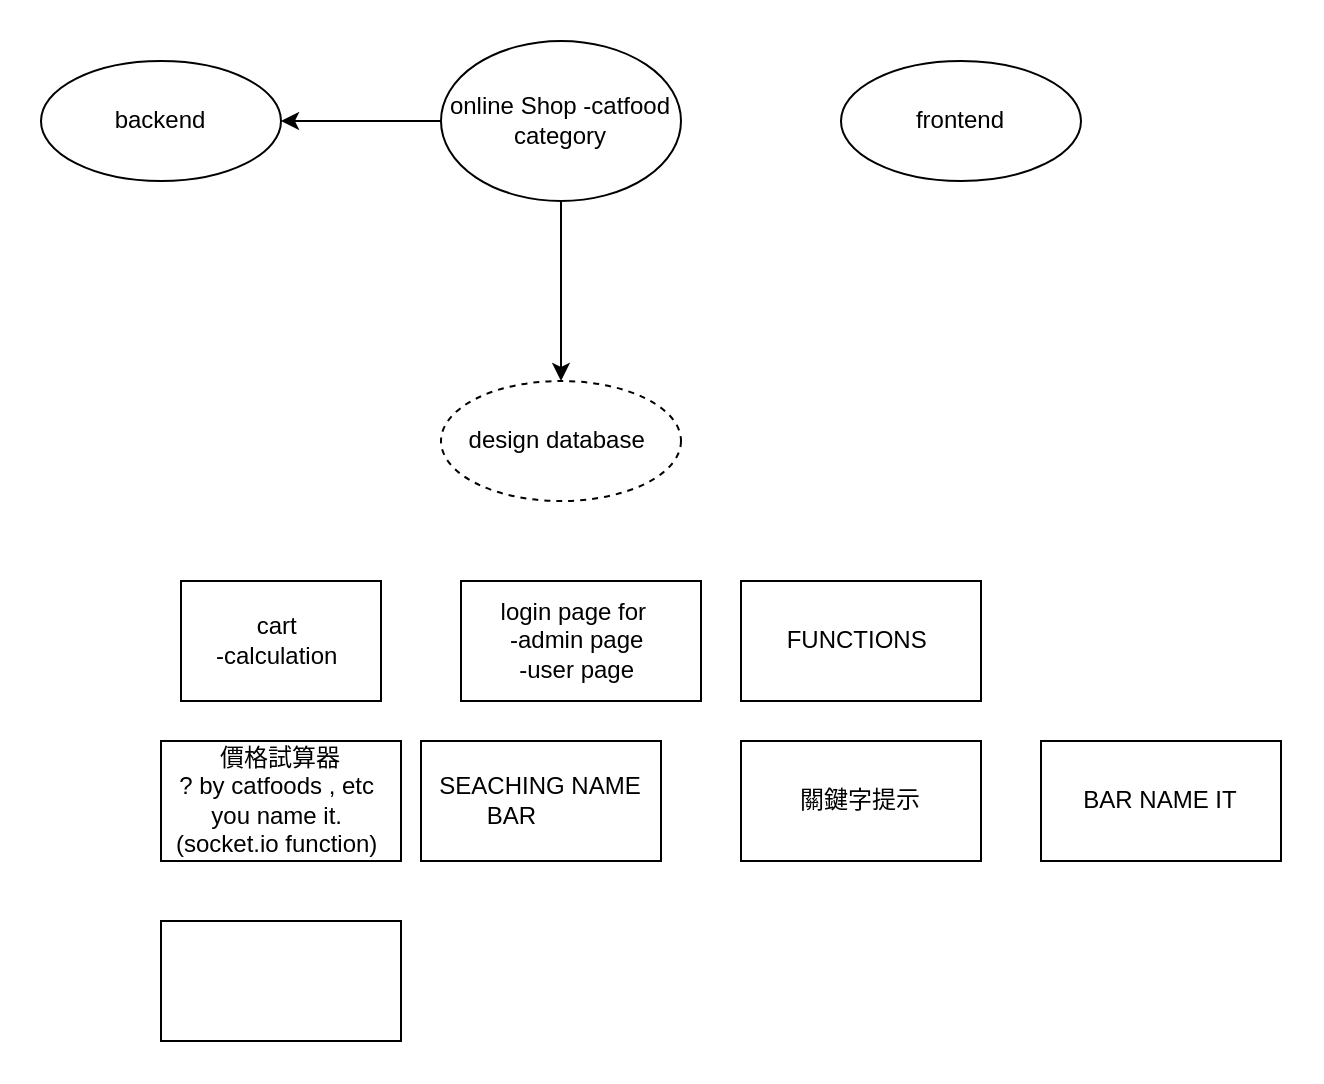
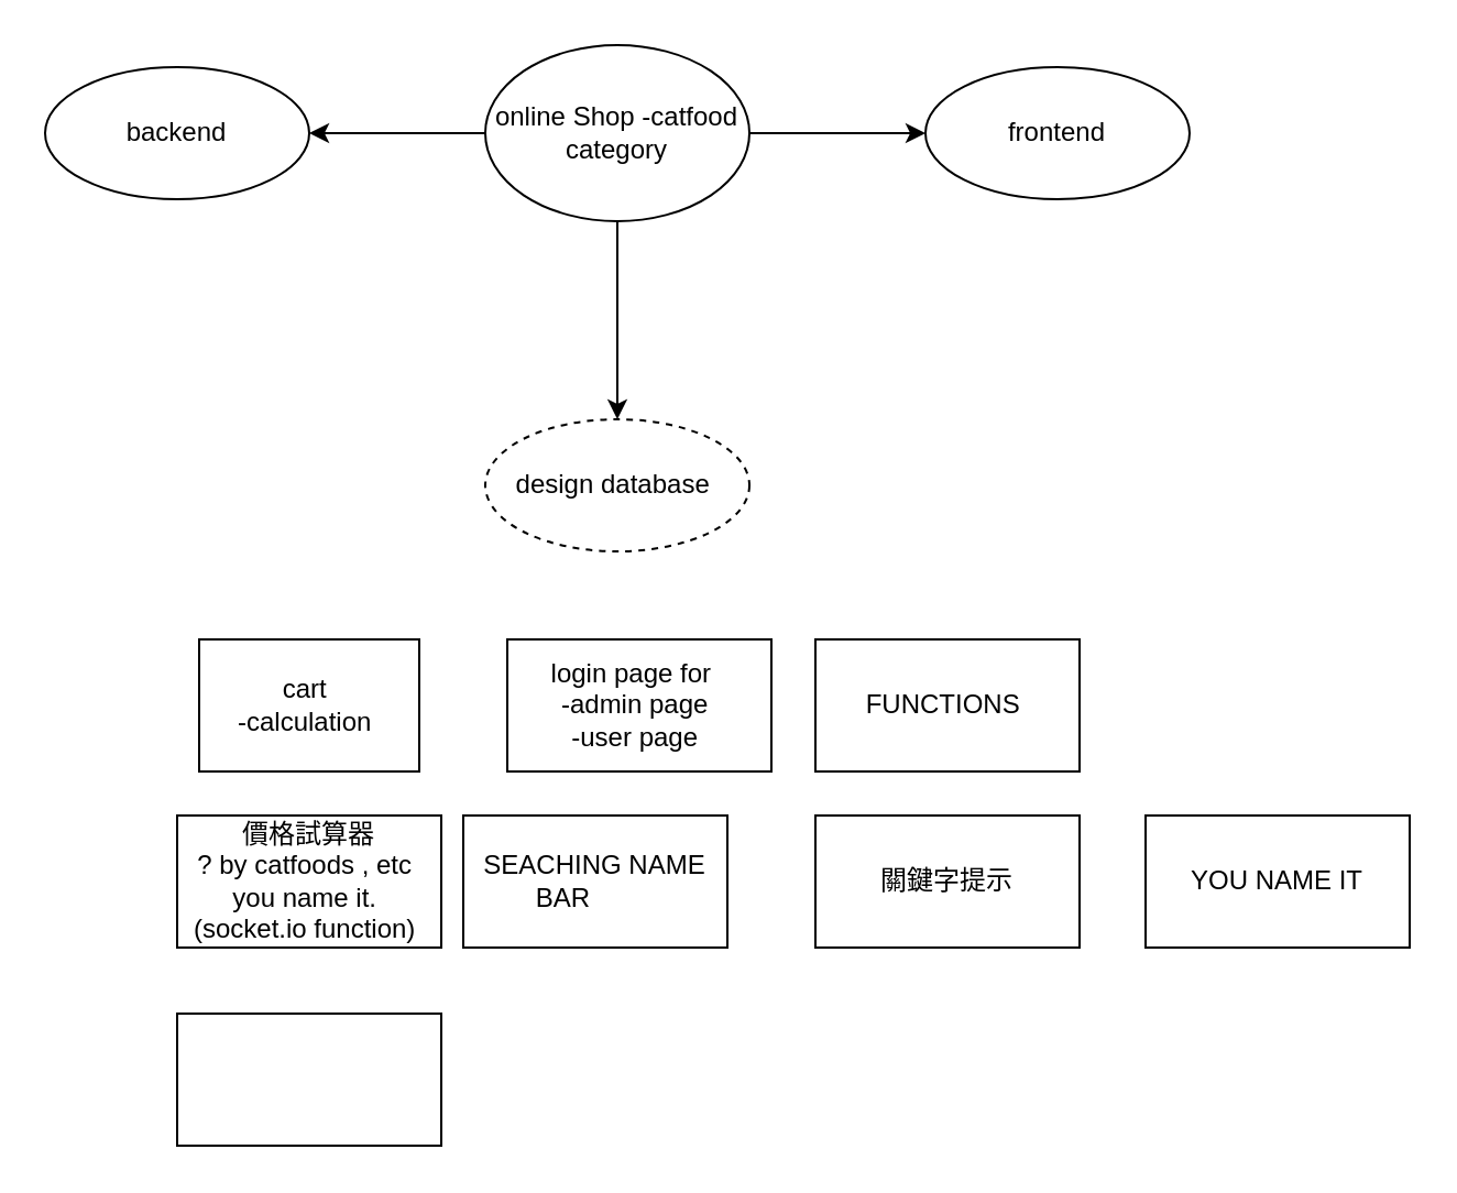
+ <mxCell id="3" value="" style="edgeStyle=none;html=1;" edge="1" parent="1" source="5" target="7"><mxGeometry relative="1" as="geometry" /></mxCell>
- <mxCell id="15" value="BAR NAME IT" style="whiteSpace=wrap;html=1;" vertex="1" parent="1"><mxGeometry x="520" y="370" width="120" height="60" as="geometry" /></mxCell>
+ <mxCell id="15" value="YOU NAME IT" style="whiteSpace=wrap;html=1;" vertex="1" parent="1"><mxGeometry x="520" y="370" width="120" height="60" as="geometry" /></mxCell>
